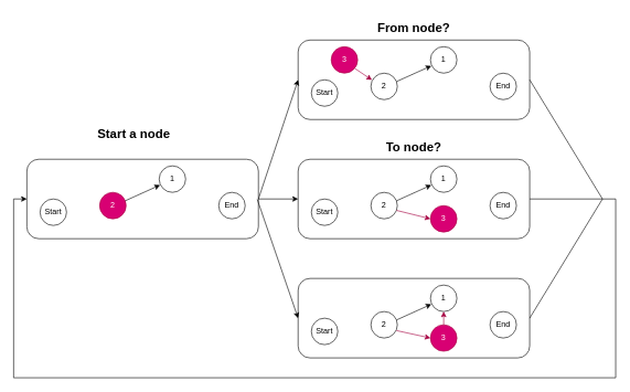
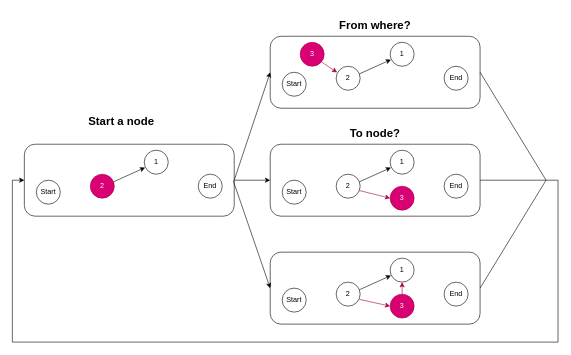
- <mxCell id="32" value="&lt;h1 style=&quot;margin-top: 0px;&quot;&gt;&lt;span style=&quot;font-size: 19px;&quot;&gt;From node?&lt;/span&gt;&lt;/h1&gt;" style="text;html=1;whiteSpace=wrap;overflow=hidden;rounded=0;align=center;" parent="22" vertex="1"><mxGeometry x="105" width="140" height="40" as="geometry" /></mxCell>
+ <mxCell id="32" value="&lt;h1 style=&quot;margin-top: 0px;&quot;&gt;&lt;span style=&quot;font-size: 19px;&quot;&gt;From where?&lt;/span&gt;&lt;/h1&gt;" style="text;html=1;whiteSpace=wrap;overflow=hidden;rounded=0;align=center;" parent="22" vertex="1"><mxGeometry x="105" width="140" height="40" as="geometry" /></mxCell>
